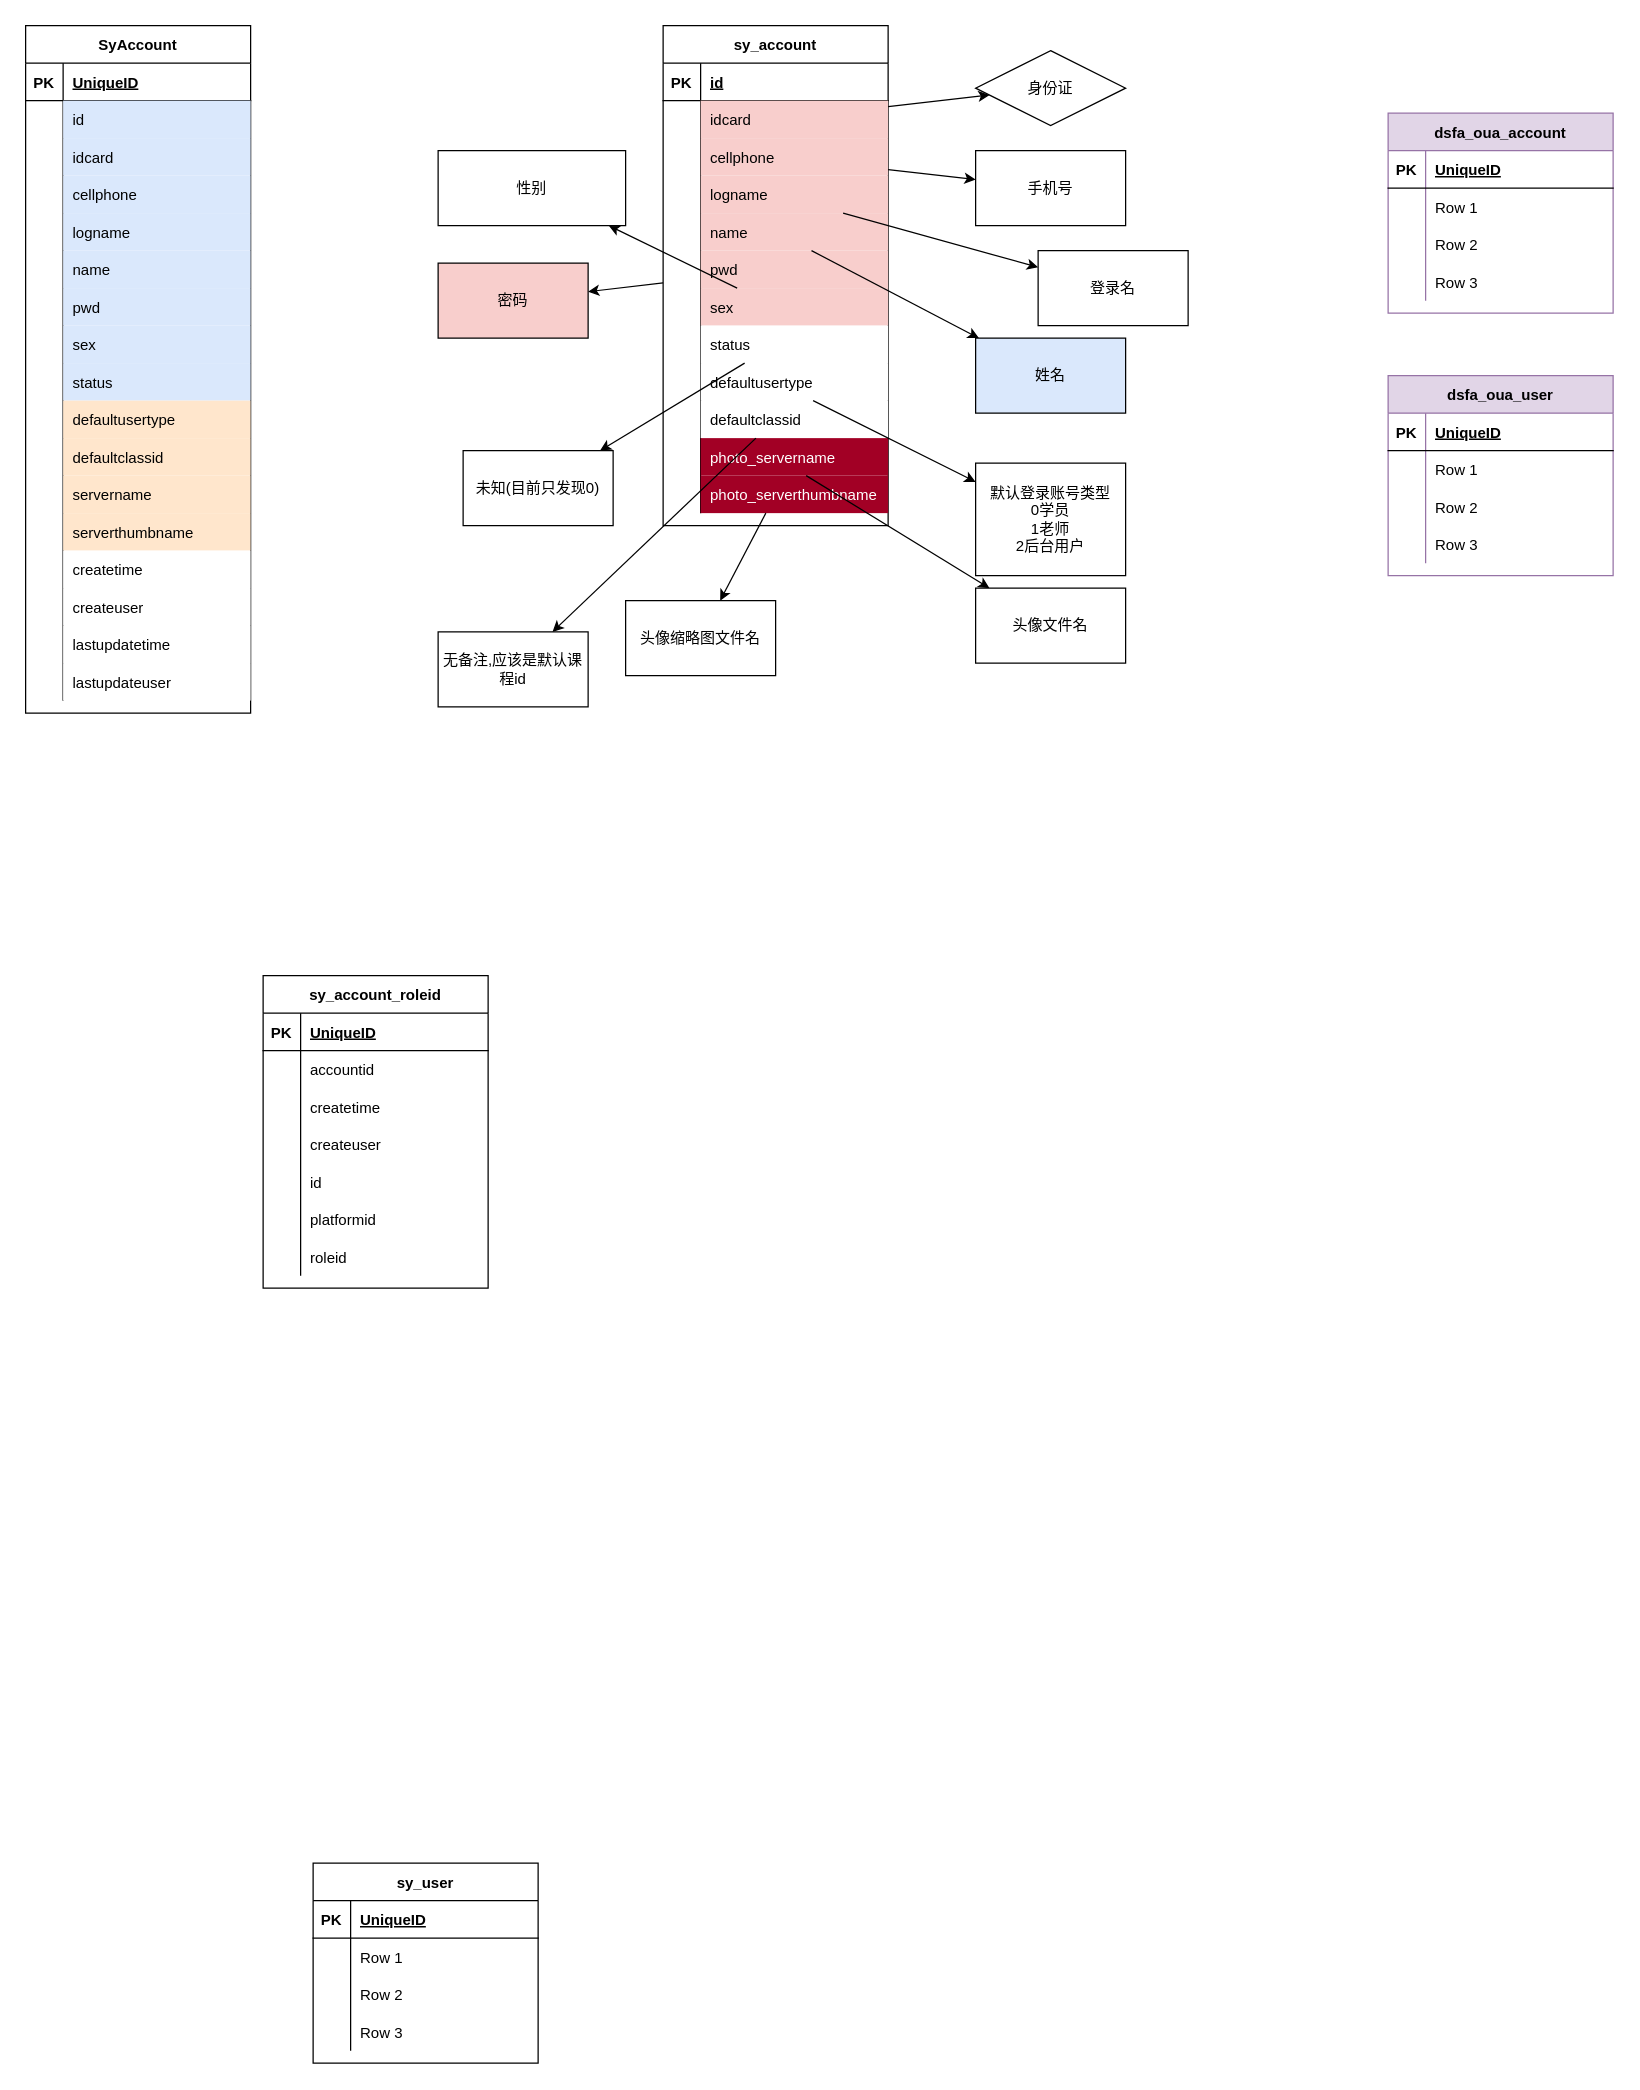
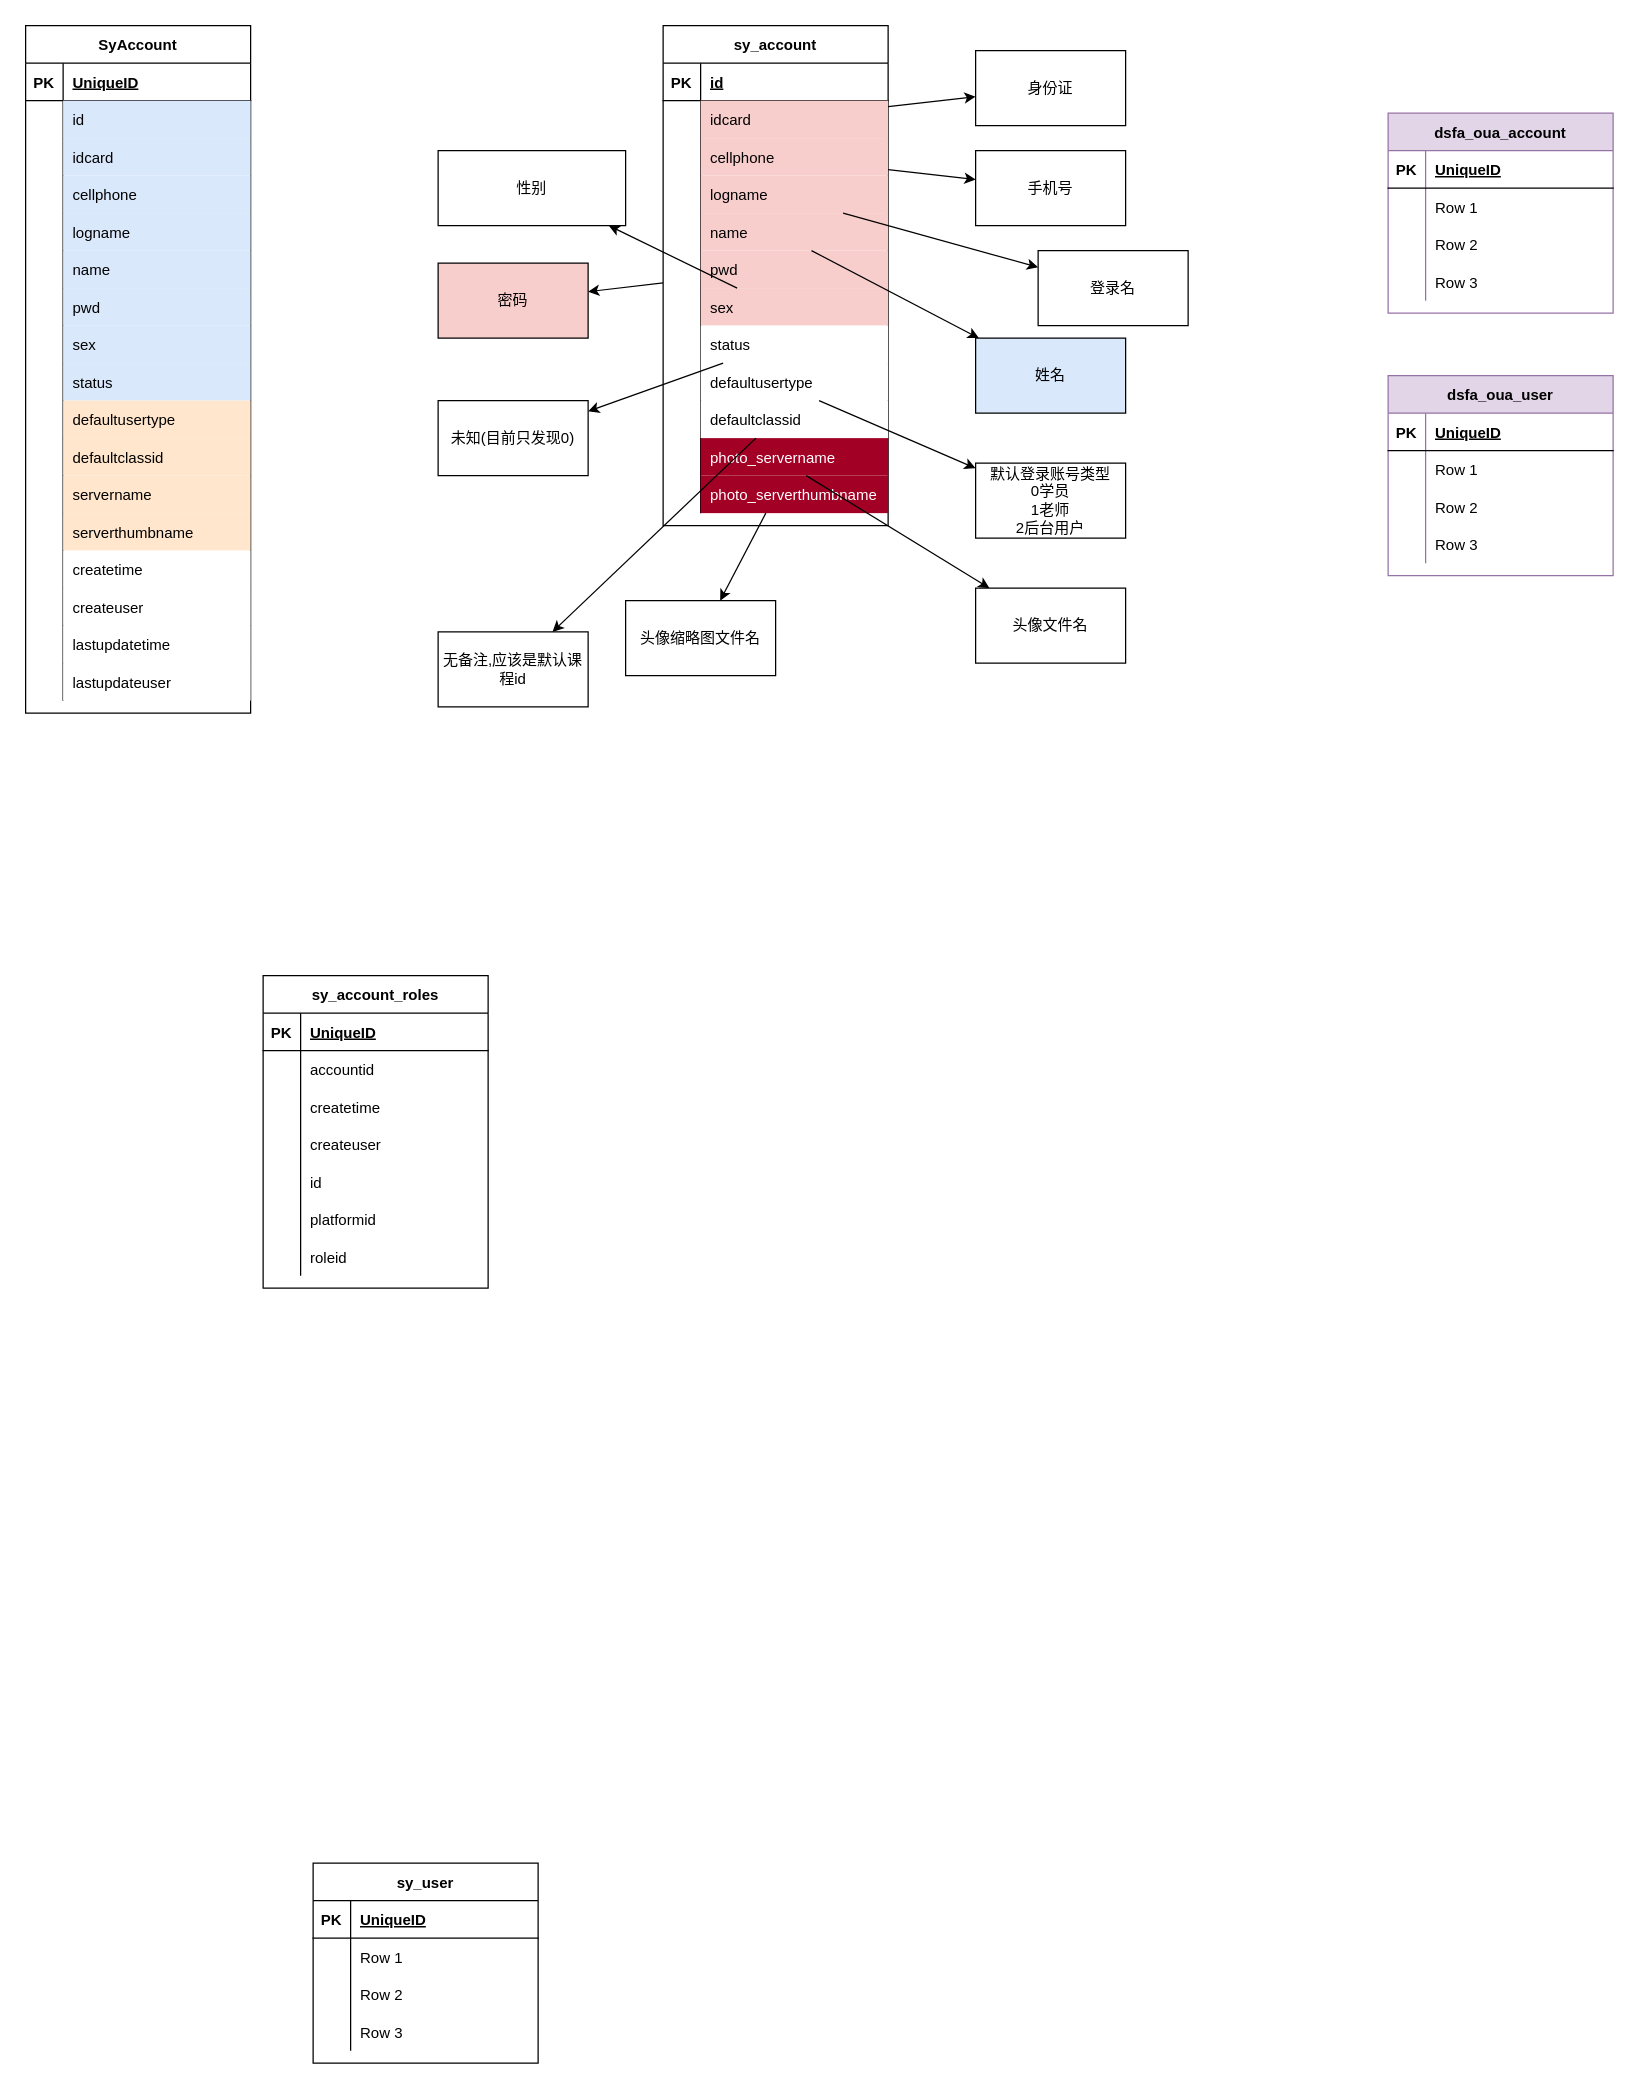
- <mxCell id="153" value="身份证" style="rhombus;whiteSpace=wrap;html=1;" vertex="1" parent="1"><mxGeometry x="780" y="40" width="120" height="60" as="geometry" /></mxCell>
+ <mxCell id="153" value="身份证" style="rounded=0;whiteSpace=wrap;html=1;" vertex="1" parent="1"><mxGeometry x="780" y="40" width="120" height="60" as="geometry" /></mxCell>
- <mxCell id="163" value="未知(目前只发现0)" style="rounded=0;whiteSpace=wrap;html=1;" vertex="1" parent="1"><mxGeometry x="370" y="360" width="120" height="60" as="geometry" /></mxCell>
+ <mxCell id="163" value="未知(目前只发现0)" style="rounded=0;whiteSpace=wrap;html=1;" vertex="1" parent="1"><mxGeometry x="350" y="320" width="120" height="60" as="geometry" /></mxCell>
- <mxCell id="165" value="默认登录账号类型&lt;br&gt;0学员&lt;br&gt;1老师&lt;br&gt;2后台用户" style="rounded=0;whiteSpace=wrap;html=1;" vertex="1" parent="1"><mxGeometry x="780" y="370" width="120" height="90" as="geometry" /></mxCell>
+ <mxCell id="165" value="默认登录账号类型&lt;br&gt;0学员&lt;br&gt;1老师&lt;br&gt;2后台用户" style="rounded=0;whiteSpace=wrap;html=1;" vertex="1" parent="1"><mxGeometry x="780" y="370" width="120" height="60" as="geometry" /></mxCell>
- <mxCell id="91" value="sy_account_roleid" style="shape=table;startSize=30;container=1;collapsible=1;childLayout=tableLayout;fixedRows=1;rowLines=0;fontStyle=1;align=center;resizeLast=1;" parent="1" vertex="1"><mxGeometry x="210" y="780" width="180" height="250" as="geometry" /></mxCell>
+ <mxCell id="91" value="sy_account_roles" style="shape=table;startSize=30;container=1;collapsible=1;childLayout=tableLayout;fixedRows=1;rowLines=0;fontStyle=1;align=center;resizeLast=1;" parent="1" vertex="1"><mxGeometry x="210" y="780" width="180" height="250" as="geometry" /></mxCell>
